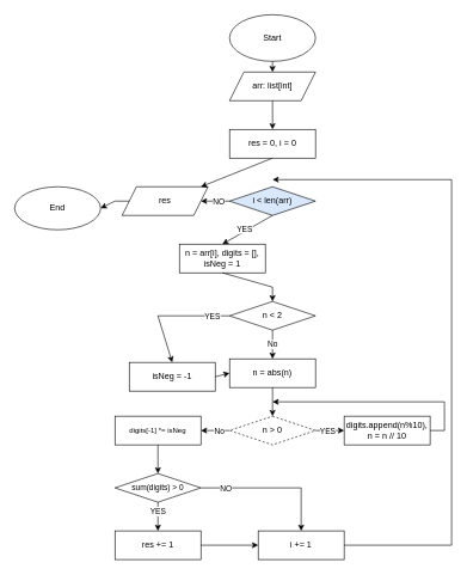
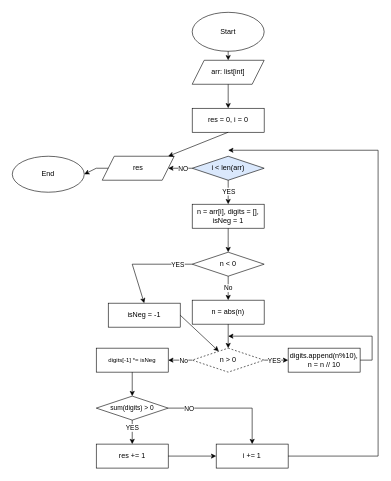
- <mxCell id="7" value="&lt;div&gt;n = arr[i], digits = [],&lt;/div&gt;isNeg = 1" style="rounded=0;whiteSpace=wrap;html=1;" vertex="1" parent="1"><mxGeometry x="250" y="340" width="120" height="40" as="geometry" /></mxCell>
+ <mxCell id="7" value="&lt;div&gt;n = arr[i], digits = [],&lt;/div&gt;isNeg = 1" style="rounded=0;whiteSpace=wrap;html=1;" vertex="1" parent="1"><mxGeometry x="320" y="340" width="120" height="40" as="geometry" /></mxCell>
- <mxCell id="8" value="n &amp;lt; 2" style="rhombus;whiteSpace=wrap;html=1;" vertex="1" parent="1"><mxGeometry x="320" y="420" width="120" height="40" as="geometry" /></mxCell>
+ <mxCell id="8" value="n &amp;lt; 0" style="rhombus;whiteSpace=wrap;html=1;" vertex="1" parent="1"><mxGeometry x="320" y="420" width="120" height="40" as="geometry" /></mxCell>
- <mxCell id="15" value="" style="endArrow=classic;html=1;rounded=0;exitX=1;exitY=0.5;exitDx=0;exitDy=0;entryX=0;entryY=0.5;entryDx=0;entryDy=0;" edge="1" parent="1" source="10" target="9"><mxGeometry width="50" height="50" relative="1" as="geometry"><mxPoint x="390" y="310" as="sourcePoint" /><mxPoint x="390" y="350" as="targetPoint" /></mxGeometry></mxCell>
+ <mxCell id="15" value="" style="endArrow=classic;html=1;rounded=0;exitX=1;exitY=0.5;exitDx=0;exitDy=0;" edge="1" parent="1" source="10" target="16"><mxGeometry width="50" height="50" relative="1" as="geometry"><mxPoint x="390" y="310" as="sourcePoint" /><mxPoint x="390" y="350" as="targetPoint" /></mxGeometry></mxCell>
